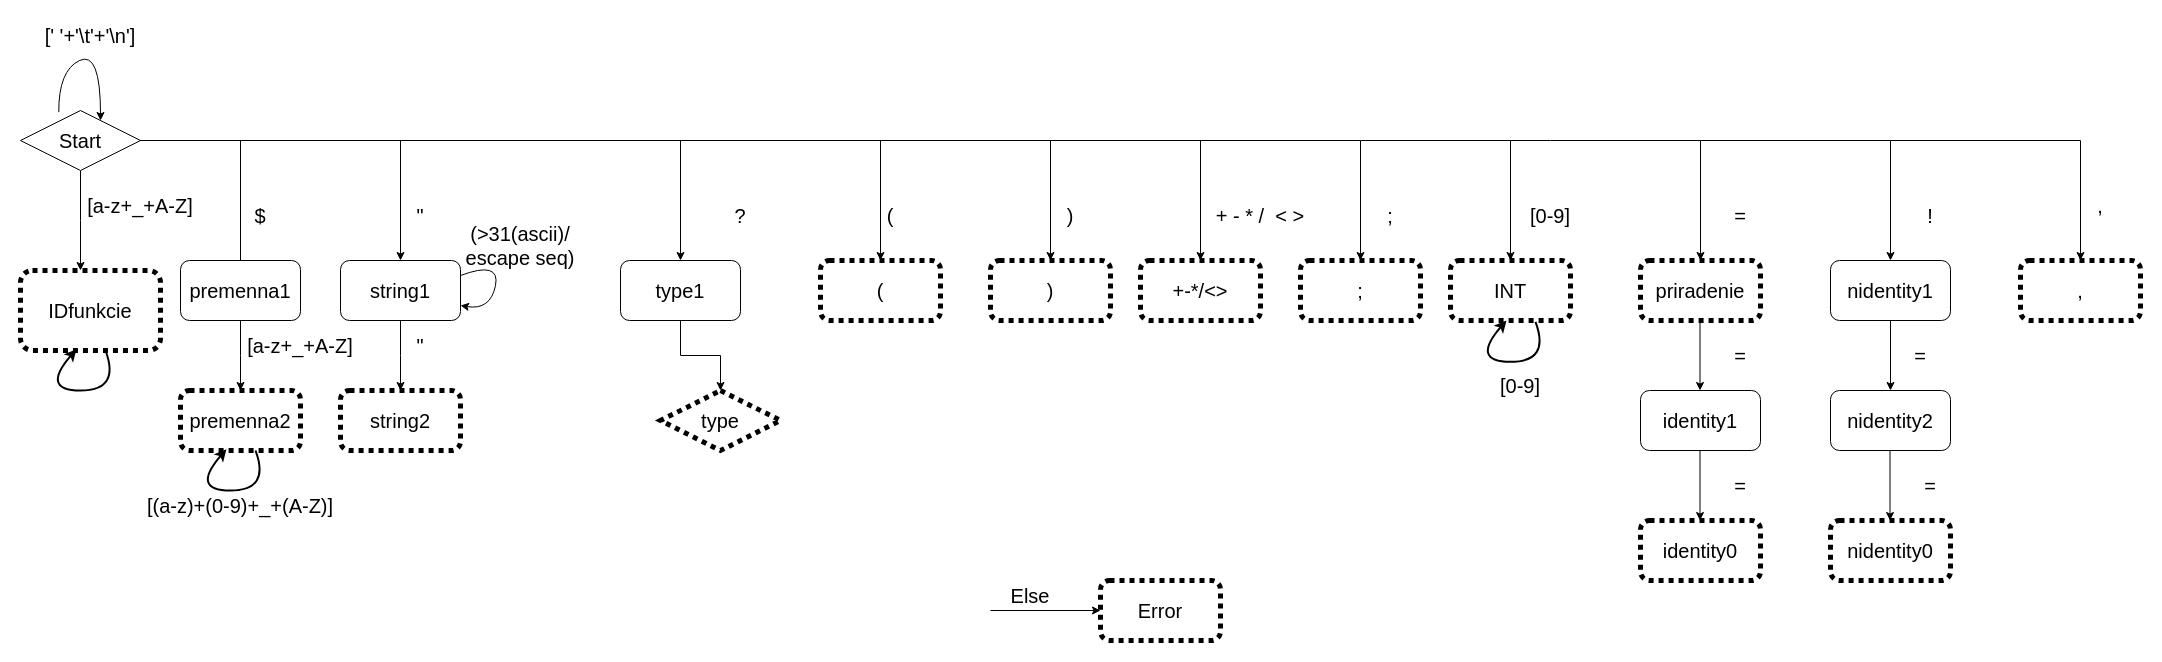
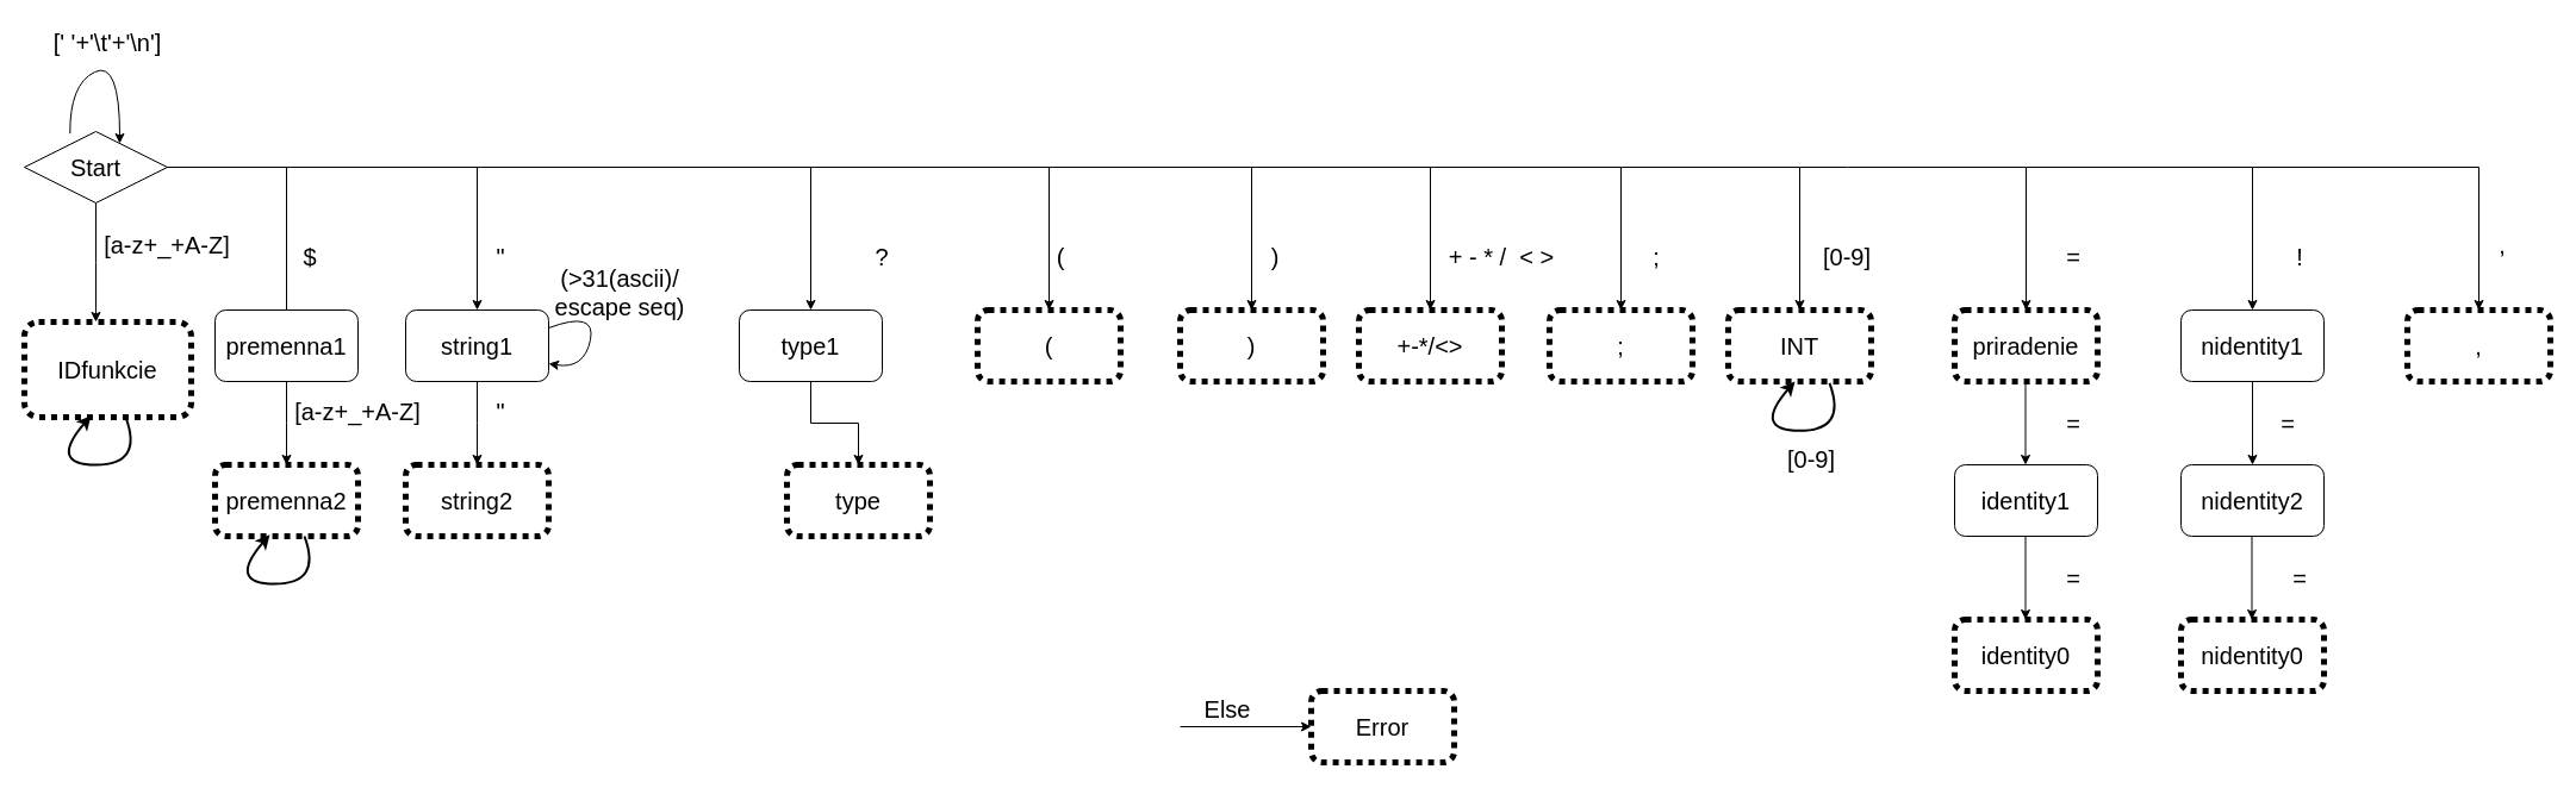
- <mxCell id="23" value="type" style="rhombus;whiteSpace=wrap;html=1;strokeWidth=5;fontSize=20;dashed=1;dashPattern=1 1;" parent="1" vertex="1"><mxGeometry x="660" y="390" width="120" height="60" as="geometry" /></mxCell>
+ <mxCell id="23" value="type" style="rounded=1;whiteSpace=wrap;html=1;strokeWidth=5;fontSize=20;dashed=1;dashPattern=1 1;" parent="1" vertex="1"><mxGeometry x="660" y="390" width="120" height="60" as="geometry" /></mxCell>
- <mxCell id="45" value="&lt;font style=&quot;font-size: 20px;&quot;&gt;[(a-z)+(0-9)+_+(A-Z)]&lt;/font&gt;" style="text;html=1;strokeColor=none;fillColor=none;align=center;verticalAlign=middle;whiteSpace=wrap;rounded=0;fontSize=16;" parent="1" vertex="1"><mxGeometry x="140" y="490" width="200" height="30" as="geometry" /></mxCell>
